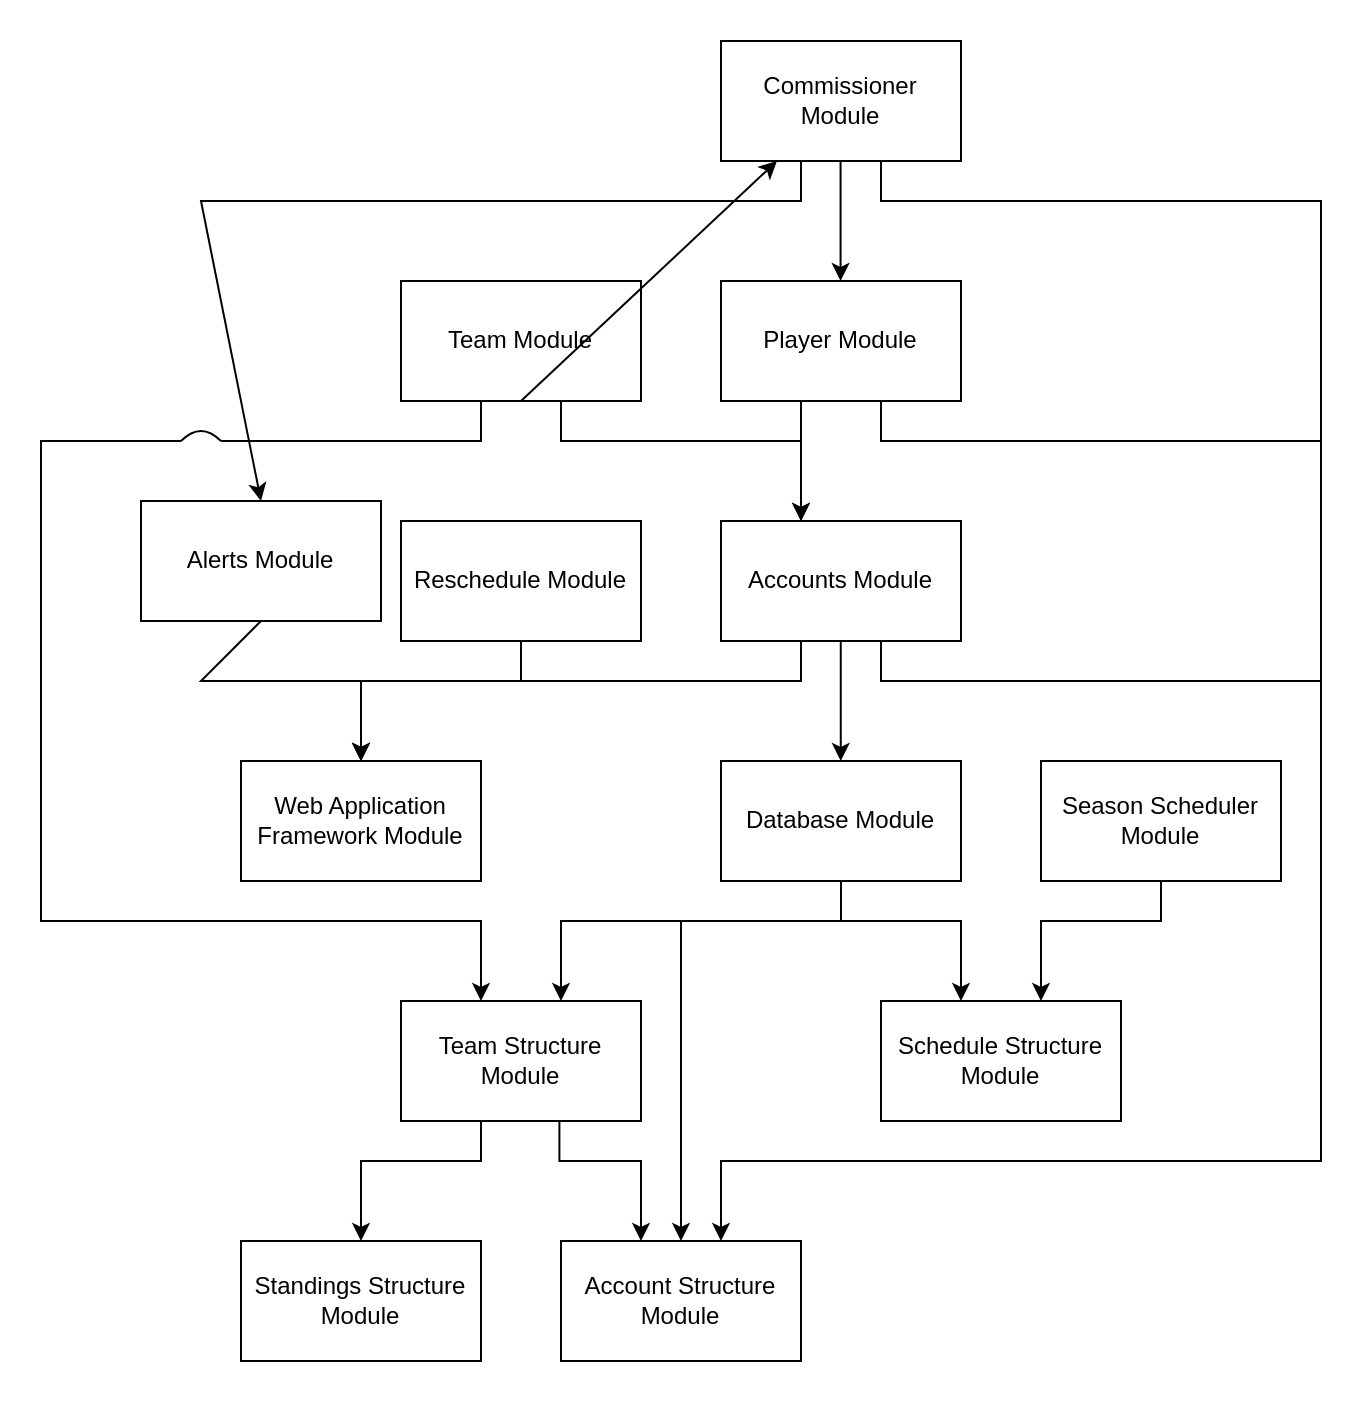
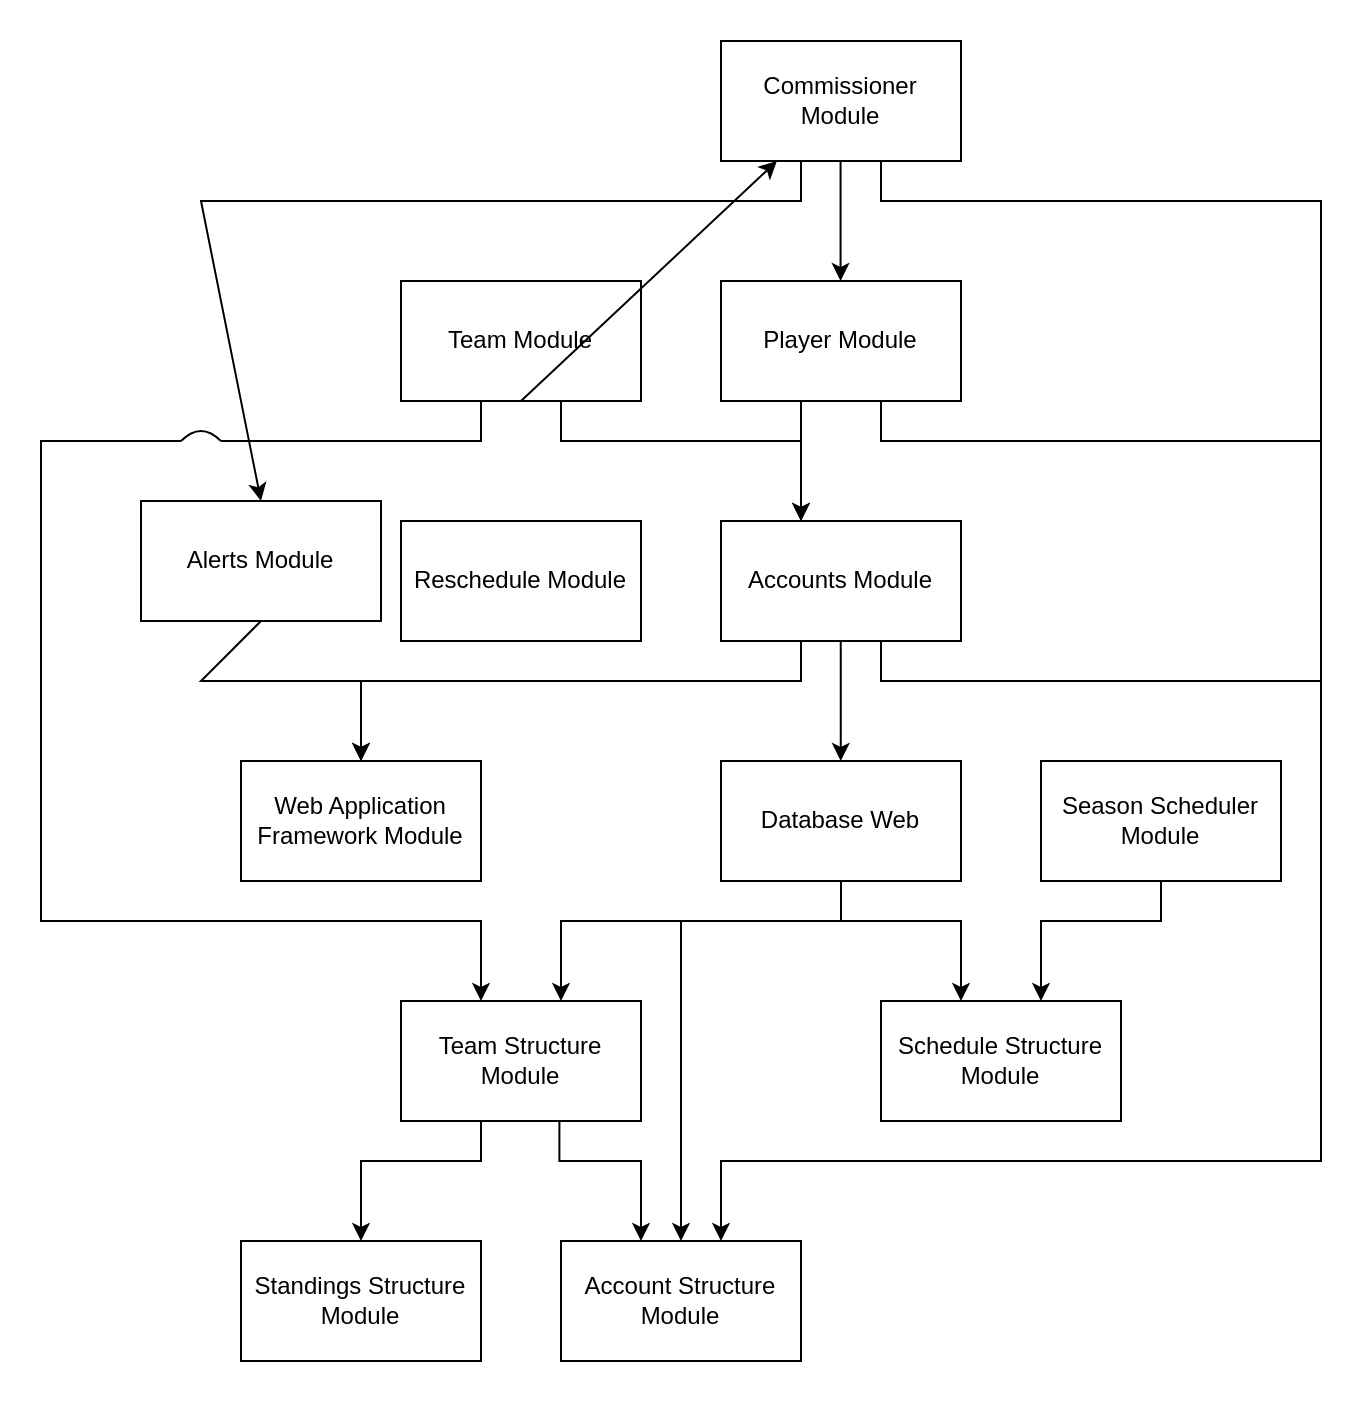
- <mxCell id="27" value="" style="endArrow=classic;html=1;rounded=0;exitX=0.5;exitY=1;exitDx=0;exitDy=0;entryX=0.5;entryY=0;entryDx=0;entryDy=0;" edge="1" parent="1" source="9" target="2"><mxGeometry width="50" height="50" relative="1" as="geometry"><mxPoint x="259.83" y="330" as="sourcePoint" /><mxPoint x="259.83" y="390" as="targetPoint" /><Array as="points"><mxPoint x="260" y="340" /><mxPoint x="180" y="340" /></Array></mxGeometry></mxCell>
- <mxCell id="3" value="Database Module" style="rounded=0;whiteSpace=wrap;html=1;" vertex="1" parent="1"><mxGeometry x="360" y="380" width="120" height="60" as="geometry" /></mxCell>
+ <mxCell id="3" value="Database Web" style="rounded=0;whiteSpace=wrap;html=1;" vertex="1" parent="1"><mxGeometry x="360" y="380" width="120" height="60" as="geometry" /></mxCell>
